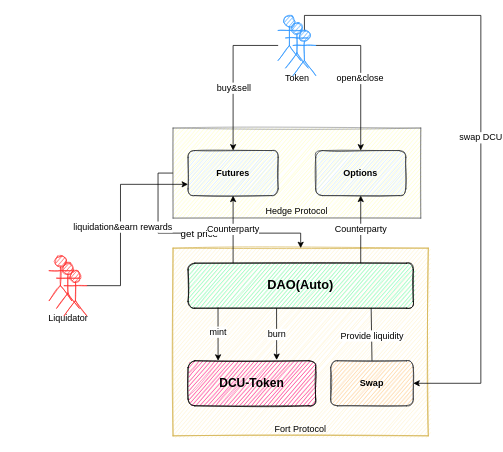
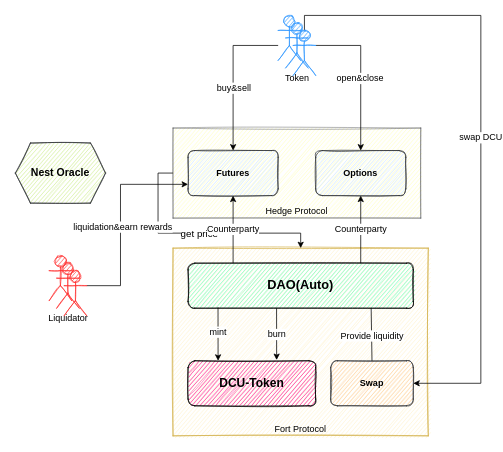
+ <mxCell id="7" value="&lt;b&gt;&lt;font style=&quot;font-size: 14px&quot;&gt;Nest Oracle&lt;/font&gt;&lt;/b&gt;" style="shape=hexagon;perimeter=hexagonPerimeter2;whiteSpace=wrap;html=1;fixedSize=1;rounded=0;shadow=0;glass=0;sketch=1;strokeColor=#36393d;fillColor=#cdeb8b;verticalAlign=middle;" vertex="1" parent="1"><mxGeometry x="20" y="190" width="120" height="80" as="geometry" /></mxCell>
